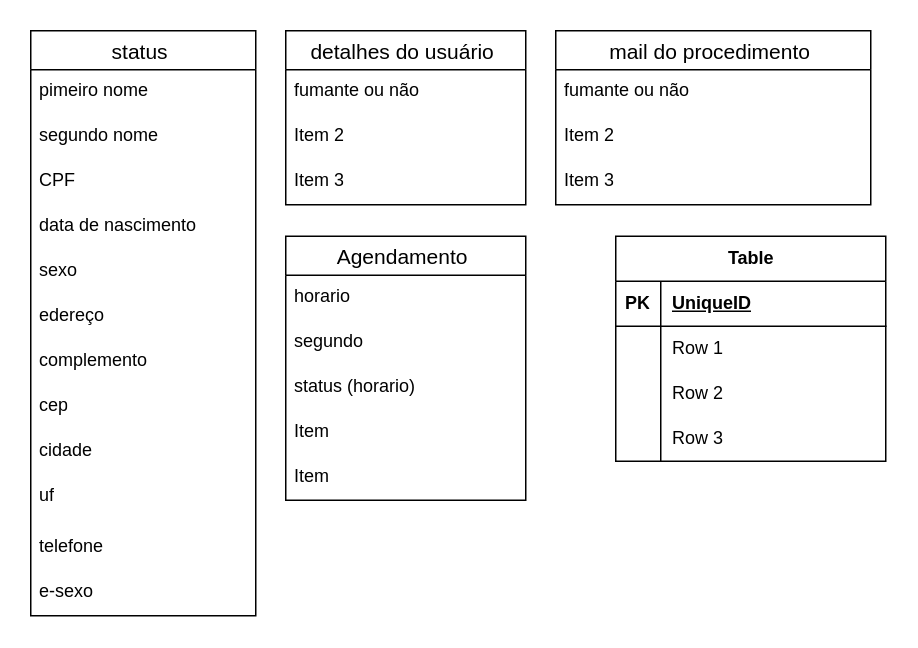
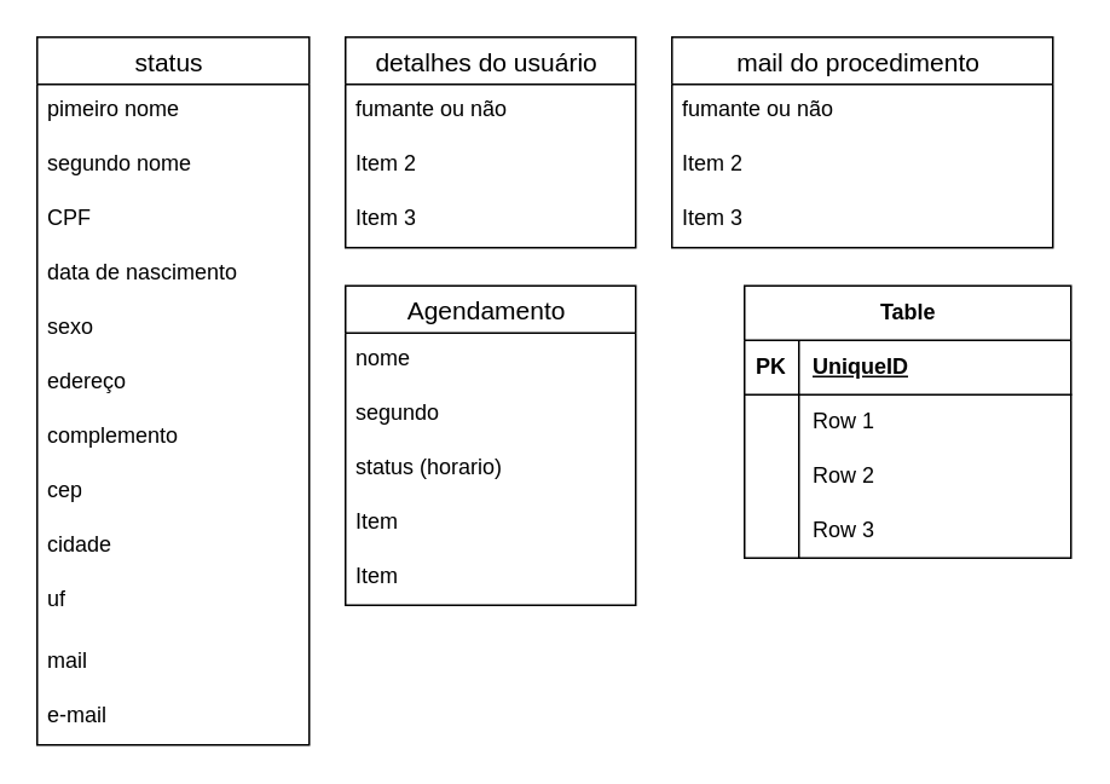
- <mxCell id="24" value="&lt;font style=&quot;vertical-align: inherit;&quot;&gt;&lt;font style=&quot;vertical-align: inherit;&quot;&gt;horario&amp;nbsp;&lt;/font&gt;&lt;/font&gt;" style="text;strokeColor=none;fillColor=none;spacingLeft=4;spacingRight=4;overflow=hidden;rotatable=0;points=[[0,0.5],[1,0.5]];portConstraint=eastwest;fontSize=12;whiteSpace=wrap;html=1;" vertex="1" parent="23"><mxGeometry y="26" width="160" height="30" as="geometry" /></mxCell>
+ <mxCell id="24" value="&lt;font style=&quot;vertical-align: inherit;&quot;&gt;&lt;font style=&quot;vertical-align: inherit;&quot;&gt;nome&amp;nbsp;&lt;/font&gt;&lt;/font&gt;" style="text;strokeColor=none;fillColor=none;spacingLeft=4;spacingRight=4;overflow=hidden;rotatable=0;points=[[0,0.5],[1,0.5]];portConstraint=eastwest;fontSize=12;whiteSpace=wrap;html=1;" vertex="1" parent="23"><mxGeometry y="26" width="160" height="30" as="geometry" /></mxCell>
- <mxCell id="13" value="&lt;font style=&quot;vertical-align: inherit;&quot;&gt;&lt;font style=&quot;vertical-align: inherit;&quot;&gt;&lt;font style=&quot;vertical-align: inherit;&quot;&gt;&lt;font style=&quot;vertical-align: inherit;&quot;&gt;telefone&amp;nbsp;&lt;/font&gt;&lt;/font&gt;&lt;/font&gt;&lt;/font&gt;" style="text;strokeColor=none;fillColor=none;spacingLeft=4;spacingRight=4;overflow=hidden;rotatable=0;points=[[0,0.5],[1,0.5]];portConstraint=eastwest;fontSize=12;whiteSpace=wrap;html=1;" vertex="1" parent="2"><mxGeometry y="330" width="150" height="30" as="geometry" /></mxCell>
+ <mxCell id="13" value="&lt;font style=&quot;vertical-align: inherit;&quot;&gt;&lt;font style=&quot;vertical-align: inherit;&quot;&gt;&lt;font style=&quot;vertical-align: inherit;&quot;&gt;&lt;font style=&quot;vertical-align: inherit;&quot;&gt;mail&amp;nbsp;&lt;/font&gt;&lt;/font&gt;&lt;/font&gt;&lt;/font&gt;" style="text;strokeColor=none;fillColor=none;spacingLeft=4;spacingRight=4;overflow=hidden;rotatable=0;points=[[0,0.5],[1,0.5]];portConstraint=eastwest;fontSize=12;whiteSpace=wrap;html=1;" vertex="1" parent="2"><mxGeometry y="330" width="150" height="30" as="geometry" /></mxCell>
- <mxCell id="14" value="&lt;font style=&quot;vertical-align: inherit;&quot;&gt;&lt;font style=&quot;vertical-align: inherit;&quot;&gt;e-sexo&lt;/font&gt;&lt;/font&gt;" style="text;strokeColor=none;fillColor=none;spacingLeft=4;spacingRight=4;overflow=hidden;rotatable=0;points=[[0,0.5],[1,0.5]];portConstraint=eastwest;fontSize=12;whiteSpace=wrap;html=1;" vertex="1" parent="2"><mxGeometry y="360" width="150" height="30" as="geometry" /></mxCell>
+ <mxCell id="14" value="&lt;font style=&quot;vertical-align: inherit;&quot;&gt;&lt;font style=&quot;vertical-align: inherit;&quot;&gt;e-mail&lt;/font&gt;&lt;/font&gt;" style="text;strokeColor=none;fillColor=none;spacingLeft=4;spacingRight=4;overflow=hidden;rotatable=0;points=[[0,0.5],[1,0.5]];portConstraint=eastwest;fontSize=12;whiteSpace=wrap;html=1;" vertex="1" parent="2"><mxGeometry y="360" width="150" height="30" as="geometry" /></mxCell>
